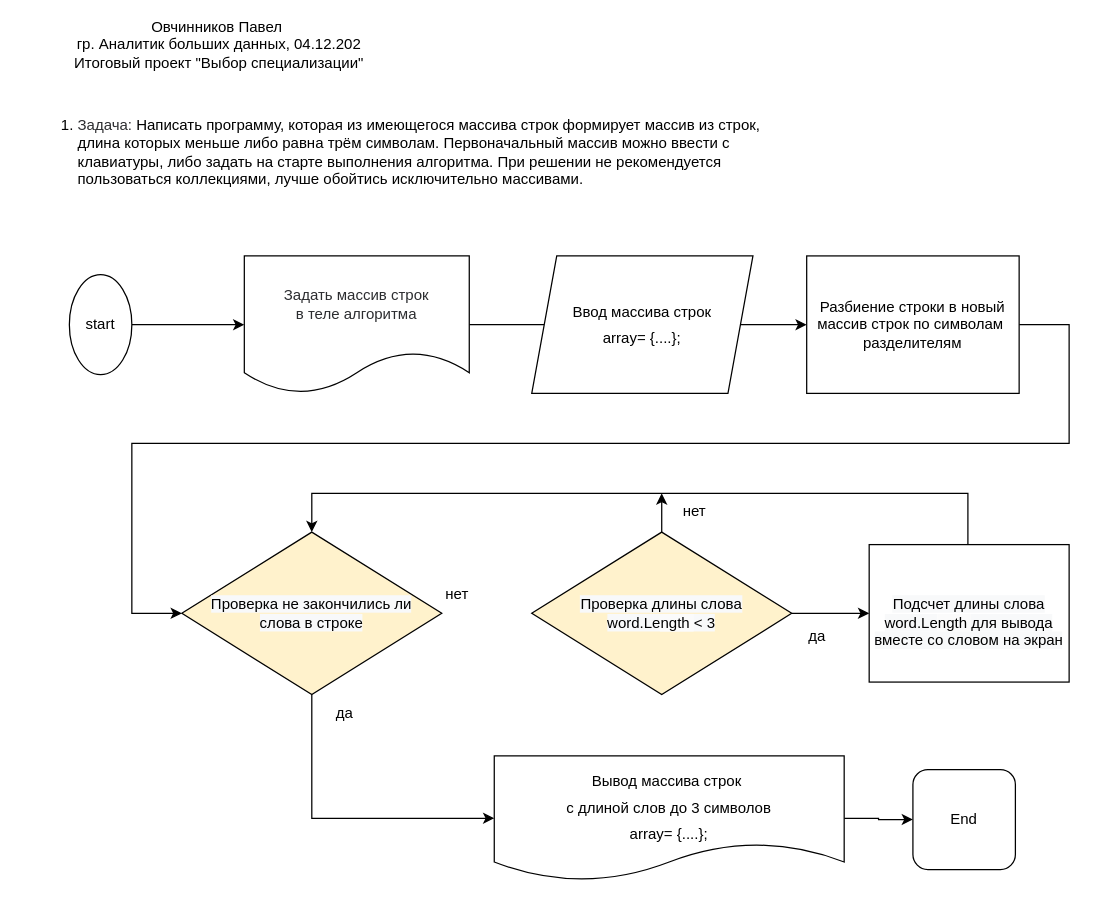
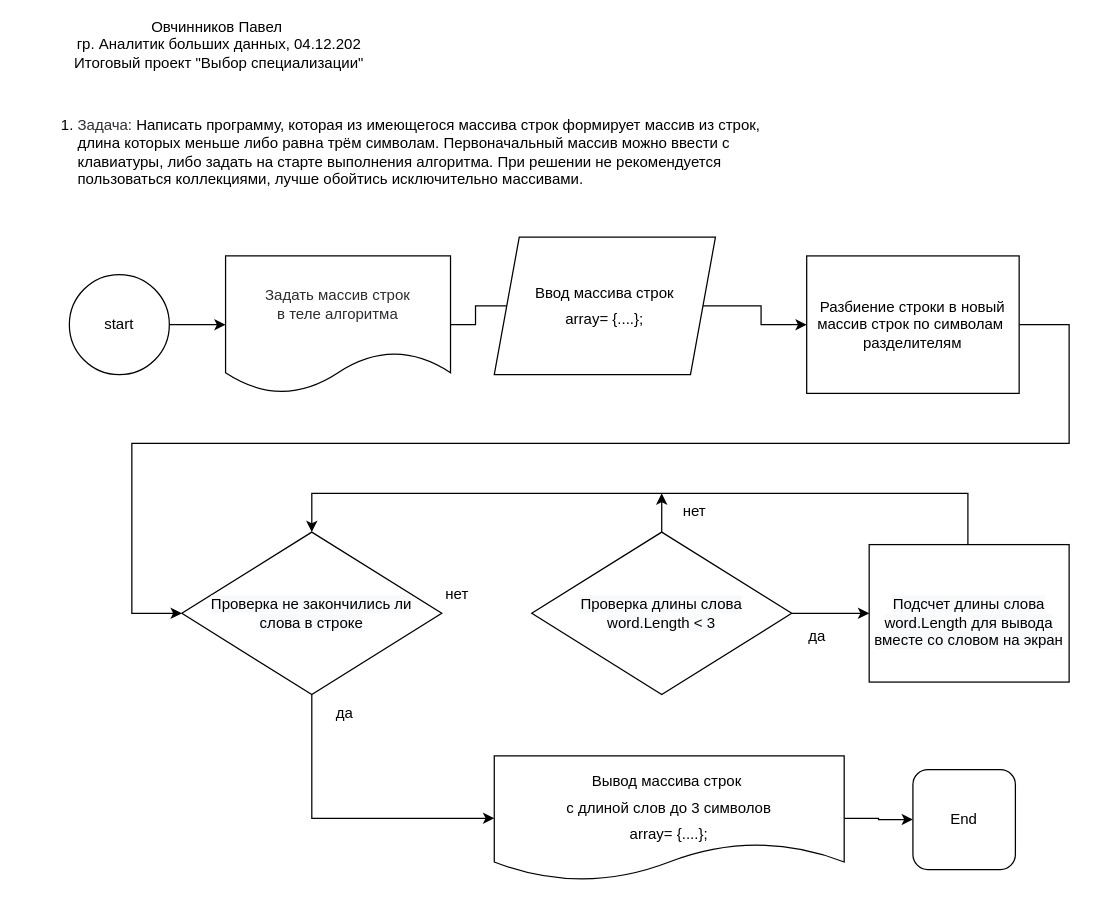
- <mxCell id="4" value="start" style="ellipse;whiteSpace=wrap;html=1;" parent="1" vertex="1"><mxGeometry x="55" y="219" width="50" height="80" as="geometry" /></mxCell>
+ <mxCell id="4" value="start" style="ellipse;whiteSpace=wrap;html=1;" parent="1" vertex="1"><mxGeometry x="55" y="219" width="80" height="80" as="geometry" /></mxCell>
- <mxCell id="6" value="&lt;span style=&quot;color: rgb(44, 45, 48); text-align: left; background-color: rgb(255, 255, 255);&quot;&gt;&lt;font style=&quot;font-size: 12px;&quot;&gt;Задать массив строк&lt;br&gt;в теле алгоритма&lt;/font&gt;&lt;br&gt;&lt;/span&gt;" style="shape=document;whiteSpace=wrap;html=1;boundedLbl=1;" parent="1" vertex="1"><mxGeometry x="195" y="204" width="180" height="110" as="geometry" /></mxCell>
+ <mxCell id="6" value="&lt;span style=&quot;color: rgb(44, 45, 48); text-align: left; background-color: rgb(255, 255, 255);&quot;&gt;&lt;font style=&quot;font-size: 12px;&quot;&gt;Задать массив строк&lt;br&gt;в теле алгоритма&lt;/font&gt;&lt;br&gt;&lt;/span&gt;" style="shape=document;whiteSpace=wrap;html=1;boundedLbl=1;" parent="1" vertex="1"><mxGeometry x="180" y="204" width="180" height="110" as="geometry" /></mxCell>
- <mxCell id="8" value="&lt;font style=&quot;font-size: 12px;&quot;&gt;&lt;code style=&quot;line-height: 21px; text-align: left; font-family: var(--code-font-family)  !important; border-radius: 0px !important; background: none !important; border: 0px !important; inset: auto !important; float: none !important; height: auto !important; margin: 0px !important; outline: 0px !important; overflow: visible !important; padding: 0px !important; position: static !important; vertical-align: baseline !important; width: auto !important; box-sizing: content-box !important; min-height: auto !important;&quot; class=&quot;java plain&quot;&gt;Ввод массива строк&lt;br&gt;array= {....&lt;/code&gt;&lt;code style=&quot;line-height: 21px; text-align: left; font-family: var(--code-font-family)  !important; border-radius: 0px !important; background: none !important; border: 0px !important; inset: auto !important; float: none !important; height: auto !important; margin: 0px !important; outline: 0px !important; overflow: visible !important; padding: 0px !important; position: static !important; vertical-align: baseline !important; width: auto !important; box-sizing: content-box !important; min-height: auto !important;&quot; class=&quot;java plain&quot;&gt;};&lt;/code&gt;&lt;/font&gt;" style="shape=parallelogram;perimeter=parallelogramPerimeter;whiteSpace=wrap;html=1;fixedSize=1;" parent="1" vertex="1"><mxGeometry x="425" y="204" width="177" height="110" as="geometry" /></mxCell>
+ <mxCell id="8" value="&lt;font style=&quot;font-size: 12px;&quot;&gt;&lt;code style=&quot;line-height: 21px; text-align: left; font-family: var(--code-font-family)  !important; border-radius: 0px !important; background: none !important; border: 0px !important; inset: auto !important; float: none !important; height: auto !important; margin: 0px !important; outline: 0px !important; overflow: visible !important; padding: 0px !important; position: static !important; vertical-align: baseline !important; width: auto !important; box-sizing: content-box !important; min-height: auto !important;&quot; class=&quot;java plain&quot;&gt;Ввод массива строк&lt;br&gt;array= {....&lt;/code&gt;&lt;code style=&quot;line-height: 21px; text-align: left; font-family: var(--code-font-family)  !important; border-radius: 0px !important; background: none !important; border: 0px !important; inset: auto !important; float: none !important; height: auto !important; margin: 0px !important; outline: 0px !important; overflow: visible !important; padding: 0px !important; position: static !important; vertical-align: baseline !important; width: auto !important; box-sizing: content-box !important; min-height: auto !important;&quot; class=&quot;java plain&quot;&gt;};&lt;/code&gt;&lt;/font&gt;" style="shape=parallelogram;perimeter=parallelogramPerimeter;whiteSpace=wrap;html=1;fixedSize=1;" parent="1" vertex="1"><mxGeometry x="395" y="189" width="177" height="110" as="geometry" /></mxCell>
- <mxCell id="17" value="&lt;span style=&quot;color: rgb(0, 0, 0); font-family: Helvetica; font-size: 12px; font-style: normal; font-variant-ligatures: normal; font-variant-caps: normal; font-weight: 400; letter-spacing: normal; orphans: 2; text-align: center; text-indent: 0px; text-transform: none; widows: 2; word-spacing: 0px; -webkit-text-stroke-width: 0px; background-color: rgb(248, 249, 250); text-decoration-thickness: initial; text-decoration-style: initial; text-decoration-color: initial; float: none; display: inline !important;&quot;&gt;Проверка не закончились ли &lt;br&gt;слова в строке&lt;br&gt;&lt;/span&gt;" style="rhombus;whiteSpace=wrap;html=1;fillColor=#fff2cc;" parent="1" vertex="1"><mxGeometry x="145" y="425" width="208" height="130" as="geometry" /></mxCell>
+ <mxCell id="17" value="&lt;span style=&quot;color: rgb(0, 0, 0); font-family: Helvetica; font-size: 12px; font-style: normal; font-variant-ligatures: normal; font-variant-caps: normal; font-weight: 400; letter-spacing: normal; orphans: 2; text-align: center; text-indent: 0px; text-transform: none; widows: 2; word-spacing: 0px; -webkit-text-stroke-width: 0px; background-color: rgb(248, 249, 250); text-decoration-thickness: initial; text-decoration-style: initial; text-decoration-color: initial; float: none; display: inline !important;&quot;&gt;Проверка не закончились ли &lt;br&gt;слова в строке&lt;br&gt;&lt;/span&gt;" style="rhombus;whiteSpace=wrap;html=1;" parent="1" vertex="1"><mxGeometry x="145" y="425" width="208" height="130" as="geometry" /></mxCell>
- <mxCell id="23" value="&lt;span style=&quot;color: rgb(0, 0, 0); font-family: Helvetica; font-size: 12px; font-style: normal; font-variant-ligatures: normal; font-variant-caps: normal; font-weight: 400; letter-spacing: normal; orphans: 2; text-align: center; text-indent: 0px; text-transform: none; widows: 2; word-spacing: 0px; -webkit-text-stroke-width: 0px; background-color: rgb(248, 249, 250); text-decoration-thickness: initial; text-decoration-style: initial; text-decoration-color: initial; float: none; display: inline !important;&quot;&gt;Проверка длины слова &lt;br&gt;word.Le&lt;span style=&quot;background-color: rgb(251, 251, 251);&quot;&gt;ngth&amp;nbsp;&lt;/span&gt;&amp;lt; 3&lt;/span&gt;" style="rhombus;whiteSpace=wrap;html=1;fillColor=#fff2cc;" vertex="1" parent="1"><mxGeometry x="425" y="425" width="208" height="130" as="geometry" /></mxCell>
+ <mxCell id="23" value="&lt;span style=&quot;color: rgb(0, 0, 0); font-family: Helvetica; font-size: 12px; font-style: normal; font-variant-ligatures: normal; font-variant-caps: normal; font-weight: 400; letter-spacing: normal; orphans: 2; text-align: center; text-indent: 0px; text-transform: none; widows: 2; word-spacing: 0px; -webkit-text-stroke-width: 0px; background-color: rgb(248, 249, 250); text-decoration-thickness: initial; text-decoration-style: initial; text-decoration-color: initial; float: none; display: inline !important;&quot;&gt;Проверка длины слова &lt;br&gt;word.Le&lt;span style=&quot;background-color: rgb(251, 251, 251);&quot;&gt;ngth&amp;nbsp;&lt;/span&gt;&amp;lt; 3&lt;/span&gt;" style="rhombus;whiteSpace=wrap;html=1;" vertex="1" parent="1"><mxGeometry x="425" y="425" width="208" height="130" as="geometry" /></mxCell>
